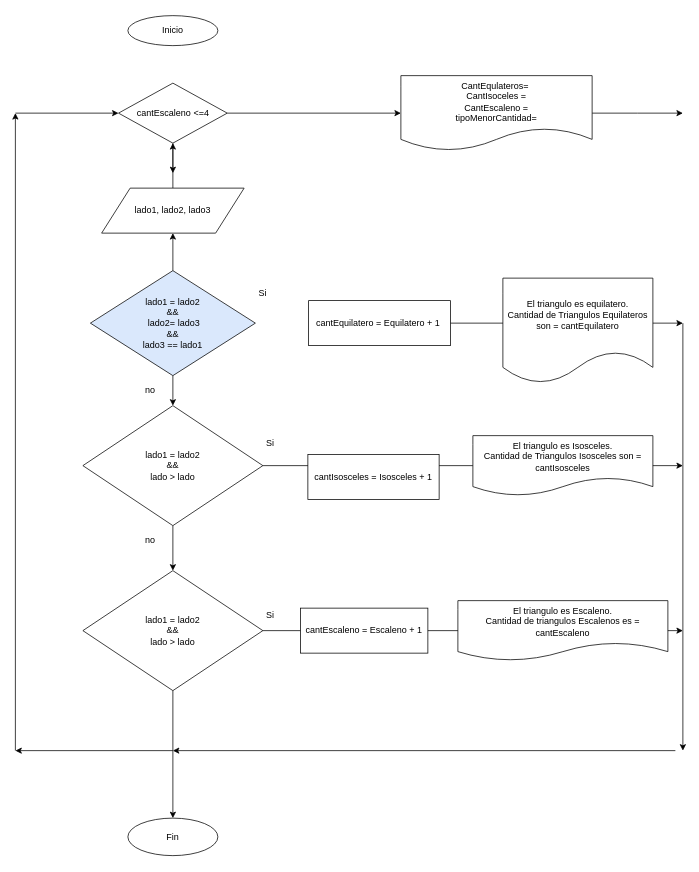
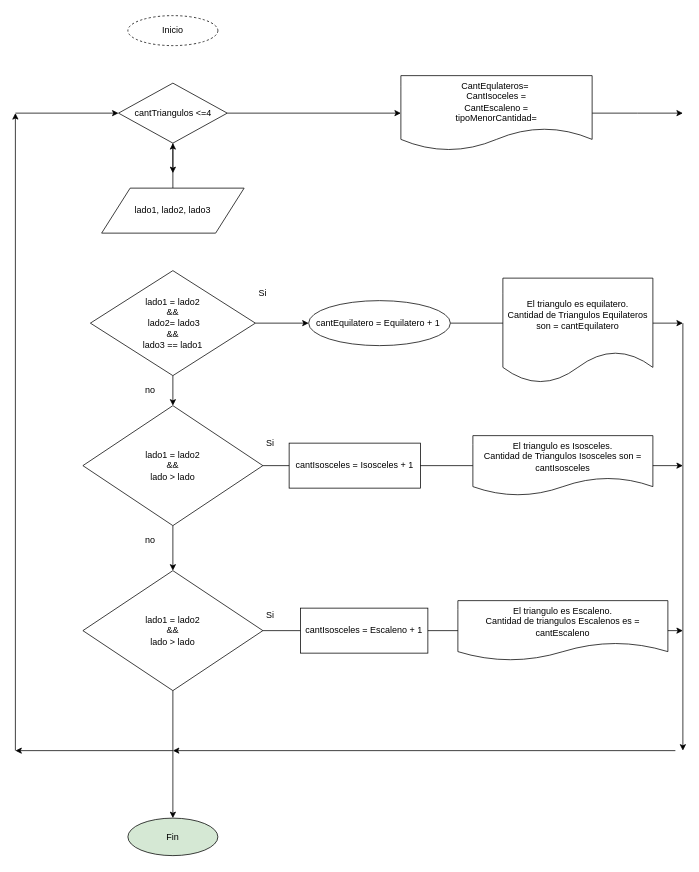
- <mxCell id="2" value="Inicio" style="ellipse;whiteSpace=wrap;html=1;" parent="1" vertex="1"><mxGeometry x="170" y="20" width="120" height="40" as="geometry" /></mxCell>
+ <mxCell id="2" value="Inicio" style="ellipse;whiteSpace=wrap;html=1;dashed=1;" parent="1" vertex="1"><mxGeometry x="170" y="20" width="120" height="40" as="geometry" /></mxCell>
- <mxCell id="24" value="cantEscaleno &amp;lt;=4" style="rhombus;whiteSpace=wrap;html=1;" parent="1" vertex="1"><mxGeometry x="157.5" y="110" width="145" height="80" as="geometry" /></mxCell>
+ <mxCell id="24" value="cantTriangulos &amp;lt;=4" style="rhombus;whiteSpace=wrap;html=1;" parent="1" vertex="1"><mxGeometry x="157.5" y="110" width="145" height="80" as="geometry" /></mxCell>
- <mxCell id="17" value="" style="edgeStyle=orthogonalEdgeStyle;rounded=0;orthogonalLoop=1;jettySize=auto;html=1;" parent="1" source="7" target="4" edge="1"><mxGeometry relative="1" as="geometry"><mxPoint x="340" y="430" as="sourcePoint" /><mxPoint x="590" y="430" as="targetPoint" /></mxGeometry></mxCell>
+ <mxCell id="17" value="" style="edgeStyle=orthogonalEdgeStyle;rounded=0;orthogonalLoop=1;jettySize=auto;html=1;" parent="1" source="7" target="16" edge="1"><mxGeometry relative="1" as="geometry"><mxPoint x="340" y="430" as="sourcePoint" /><mxPoint x="590" y="430" as="targetPoint" /></mxGeometry></mxCell>
- <mxCell id="7" value="lado1 = lado2 &lt;br&gt;&amp;amp;&amp;amp;&lt;br&gt;&amp;nbsp;lado2= lado3&lt;br&gt;&amp;amp;&amp;amp;&lt;br&gt;lado3 == lado1" style="rhombus;whiteSpace=wrap;html=1;fillColor=#dae8fc;" parent="1" vertex="1"><mxGeometry x="120" y="360" width="220" height="140" as="geometry" /></mxCell>
+ <mxCell id="7" value="lado1 = lado2 &lt;br&gt;&amp;amp;&amp;amp;&lt;br&gt;&amp;nbsp;lado2= lado3&lt;br&gt;&amp;amp;&amp;amp;&lt;br&gt;lado3 == lado1" style="rhombus;whiteSpace=wrap;html=1;" parent="1" vertex="1"><mxGeometry x="120" y="360" width="220" height="140" as="geometry" /></mxCell>
- <mxCell id="16" value="cantEquilatero = Equilatero + 1&amp;nbsp;" style="rounded=0;whiteSpace=wrap;html=1;" parent="1" vertex="1"><mxGeometry x="411" y="400" width="189" height="60" as="geometry" /></mxCell>
+ <mxCell id="16" value="cantEquilatero = Equilatero + 1&amp;nbsp;" style="ellipse;whiteSpace=wrap;html=1;" parent="1" vertex="1"><mxGeometry x="411" y="400" width="189" height="60" as="geometry" /></mxCell>
- <mxCell id="18" value="cantIsosceles = Isosceles + 1" style="rounded=0;whiteSpace=wrap;html=1;" parent="1" vertex="1"><mxGeometry x="410" y="605" width="175" height="60" as="geometry" /></mxCell>
+ <mxCell id="18" value="cantIsosceles = Isosceles + 1" style="rounded=0;whiteSpace=wrap;html=1;" parent="1" vertex="1"><mxGeometry x="385" y="590" width="175" height="60" as="geometry" /></mxCell>
- <mxCell id="19" value="cantEscaleno = Escaleno + 1" style="rounded=0;whiteSpace=wrap;html=1;" parent="1" vertex="1"><mxGeometry x="400" y="810" width="170" height="60" as="geometry" /></mxCell>
+ <mxCell id="19" value="cantIsosceles = Escaleno + 1" style="rounded=0;whiteSpace=wrap;html=1;" parent="1" vertex="1"><mxGeometry x="400" y="810" width="170" height="60" as="geometry" /></mxCell>
- <mxCell id="26" value="Fin" style="ellipse;whiteSpace=wrap;html=1;" parent="1" vertex="1"><mxGeometry x="170" y="1090" width="120" height="50" as="geometry" /></mxCell>
+ <mxCell id="26" value="Fin" style="ellipse;whiteSpace=wrap;html=1;fillColor=#d5e8d4;" parent="1" vertex="1"><mxGeometry x="170" y="1090" width="120" height="50" as="geometry" /></mxCell>
